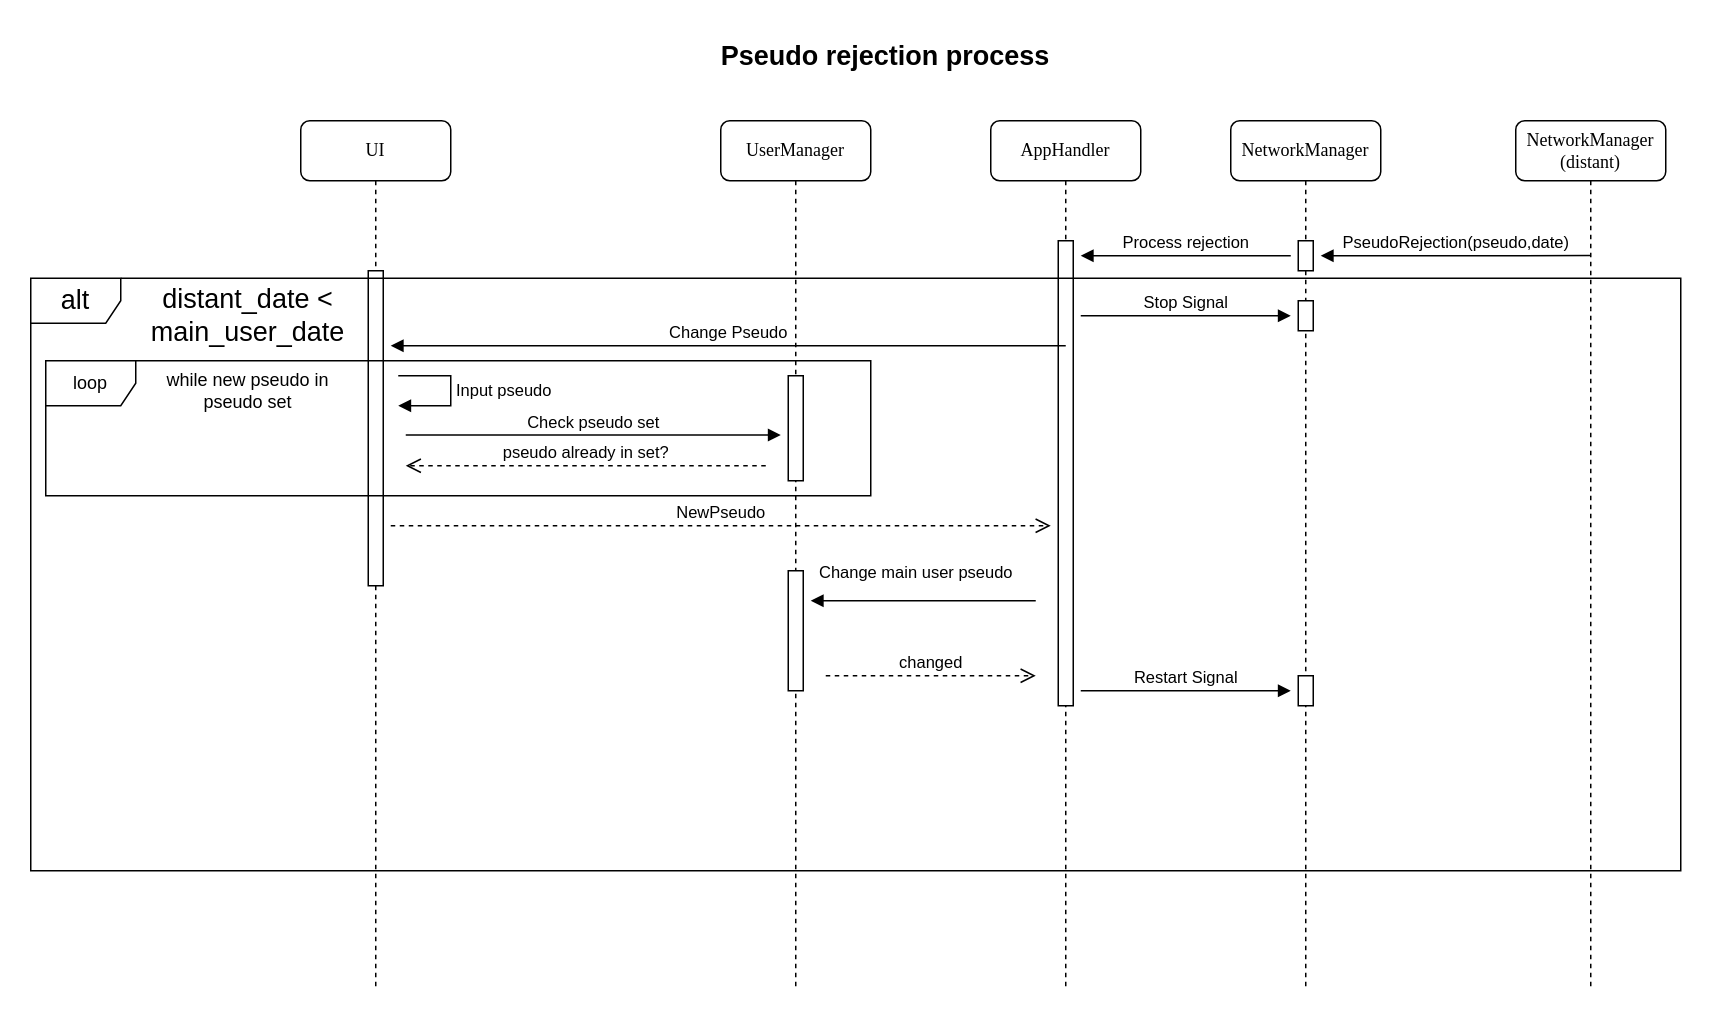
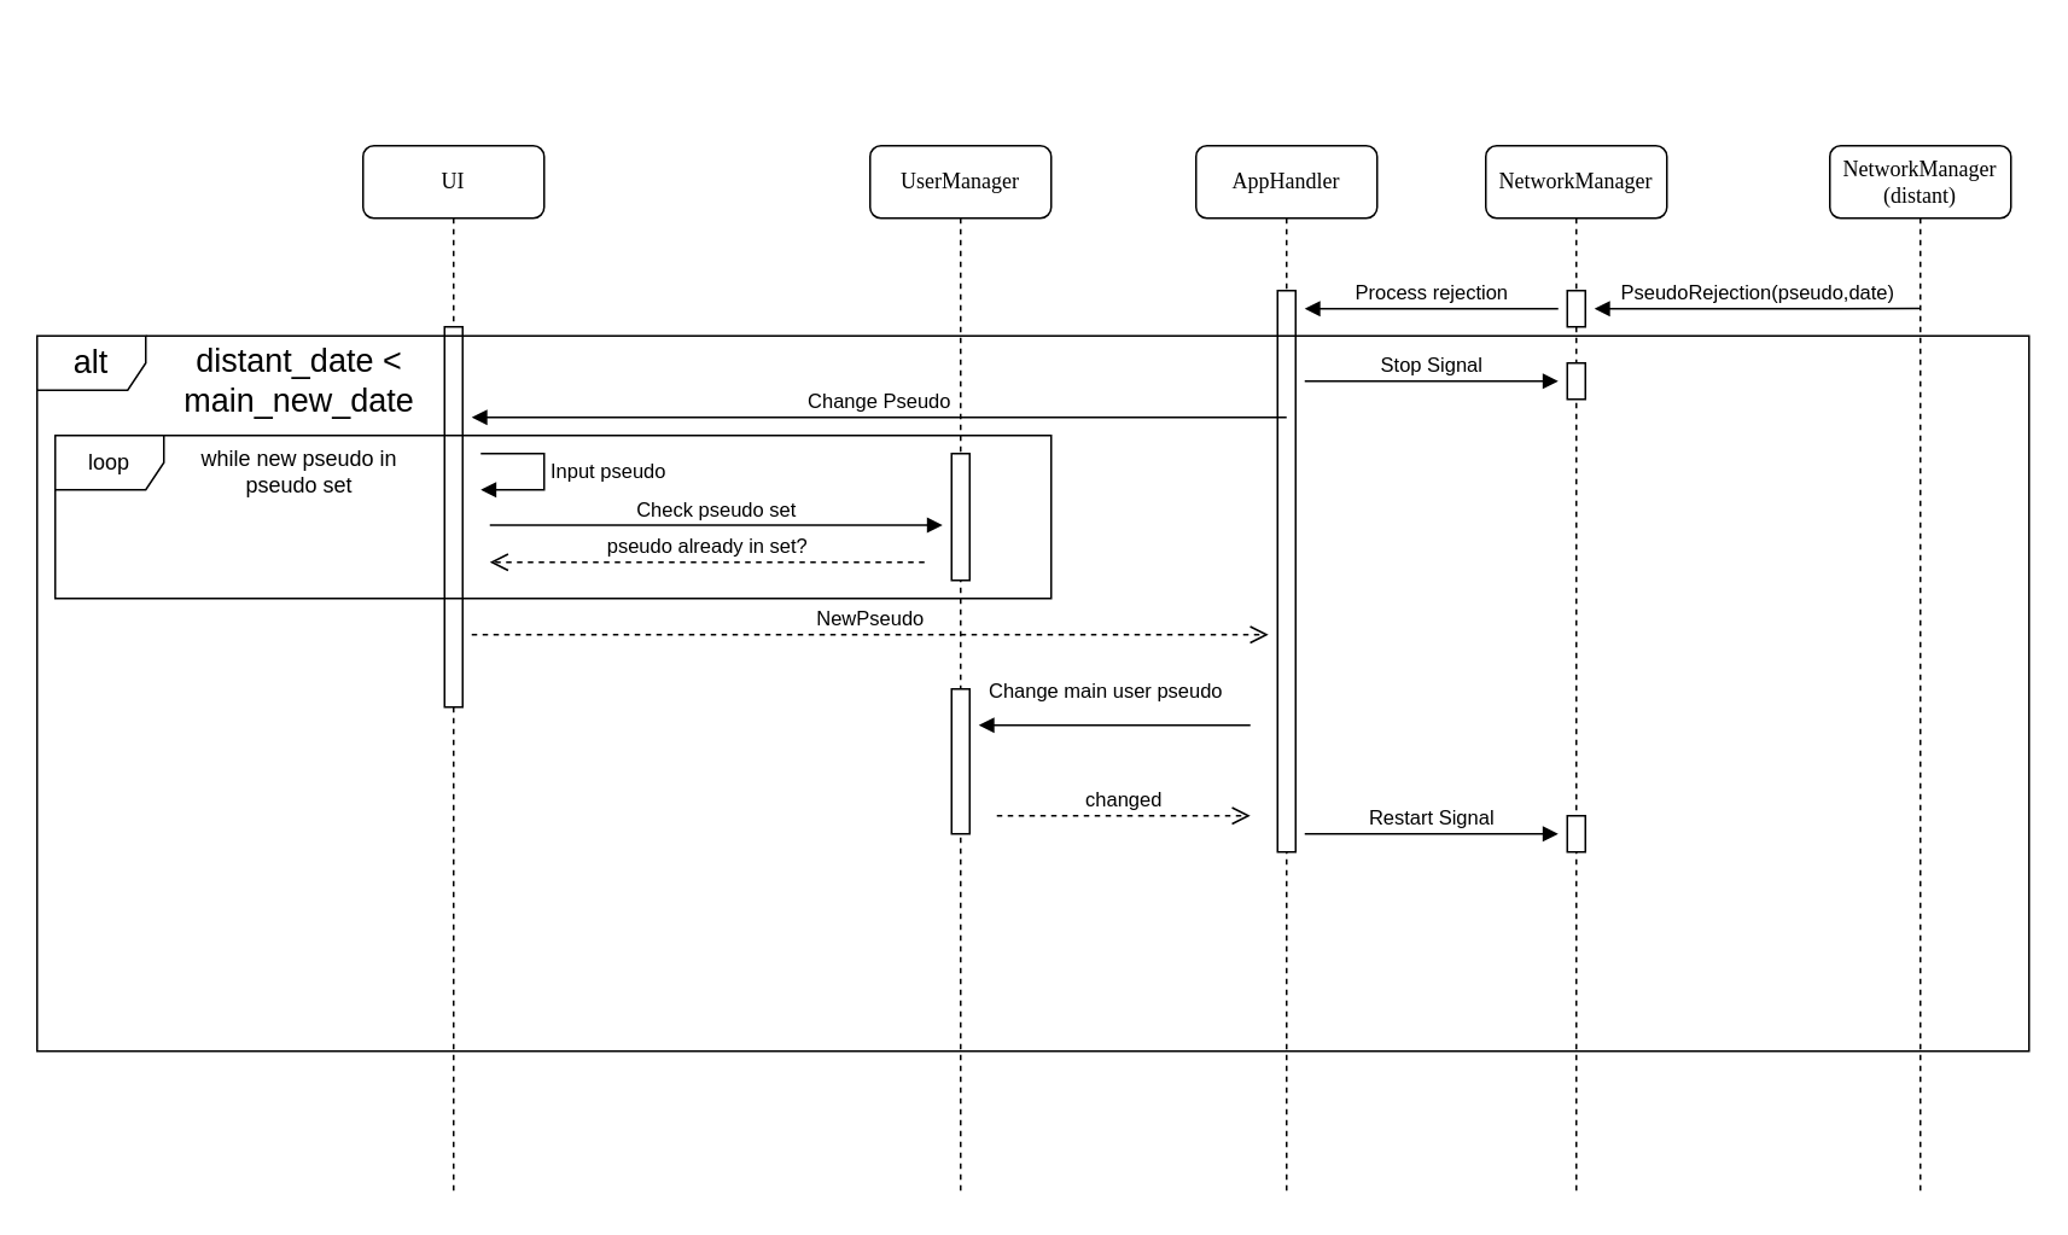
- <mxCell id="27" value="Pseudo rejection process" style="text;align=center;fontStyle=1;verticalAlign=middle;spacingLeft=3;spacingRight=3;strokeColor=none;rotatable=0;points=[[0,0.5],[1,0.5]];portConstraint=eastwest;fontSize=18;" vertex="1" parent="1"><mxGeometry x="440" y="20" width="300" height="30" as="geometry" /></mxCell>
- <mxCell id="29" value="distant_date &amp;lt; main_user_date" style="text;html=1;strokeColor=none;fillColor=none;align=center;verticalAlign=middle;whiteSpace=wrap;rounded=0;fontSize=18;" vertex="1" parent="1"><mxGeometry x="55" y="190" width="220" height="40" as="geometry" /></mxCell>
+ <mxCell id="29" value="distant_date &amp;lt; main_new_date" style="text;html=1;strokeColor=none;fillColor=none;align=center;verticalAlign=middle;whiteSpace=wrap;rounded=0;fontSize=18;" vertex="1" parent="1"><mxGeometry x="55" y="190" width="220" height="40" as="geometry" /></mxCell>
